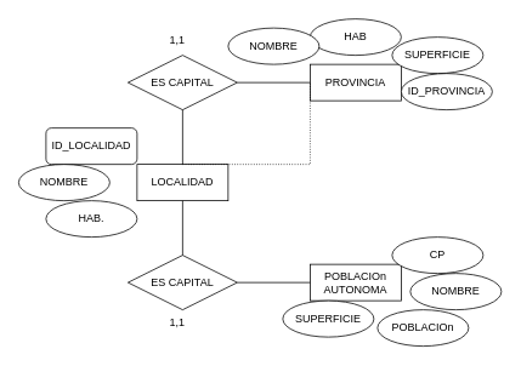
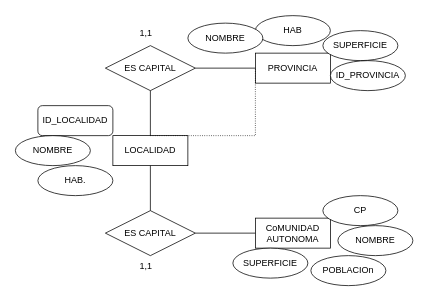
- <mxCell id="2" value="POBLACIOn AUTONOMA" style="whiteSpace=wrap;html=1;align=center;" vertex="1" parent="1"><mxGeometry x="340" y="290" width="100" height="40" as="geometry" /></mxCell>
+ <mxCell id="2" value="CoMUNIDAD AUTONOMA" style="whiteSpace=wrap;html=1;align=center;" vertex="1" parent="1"><mxGeometry x="340" y="290" width="100" height="40" as="geometry" /></mxCell>
